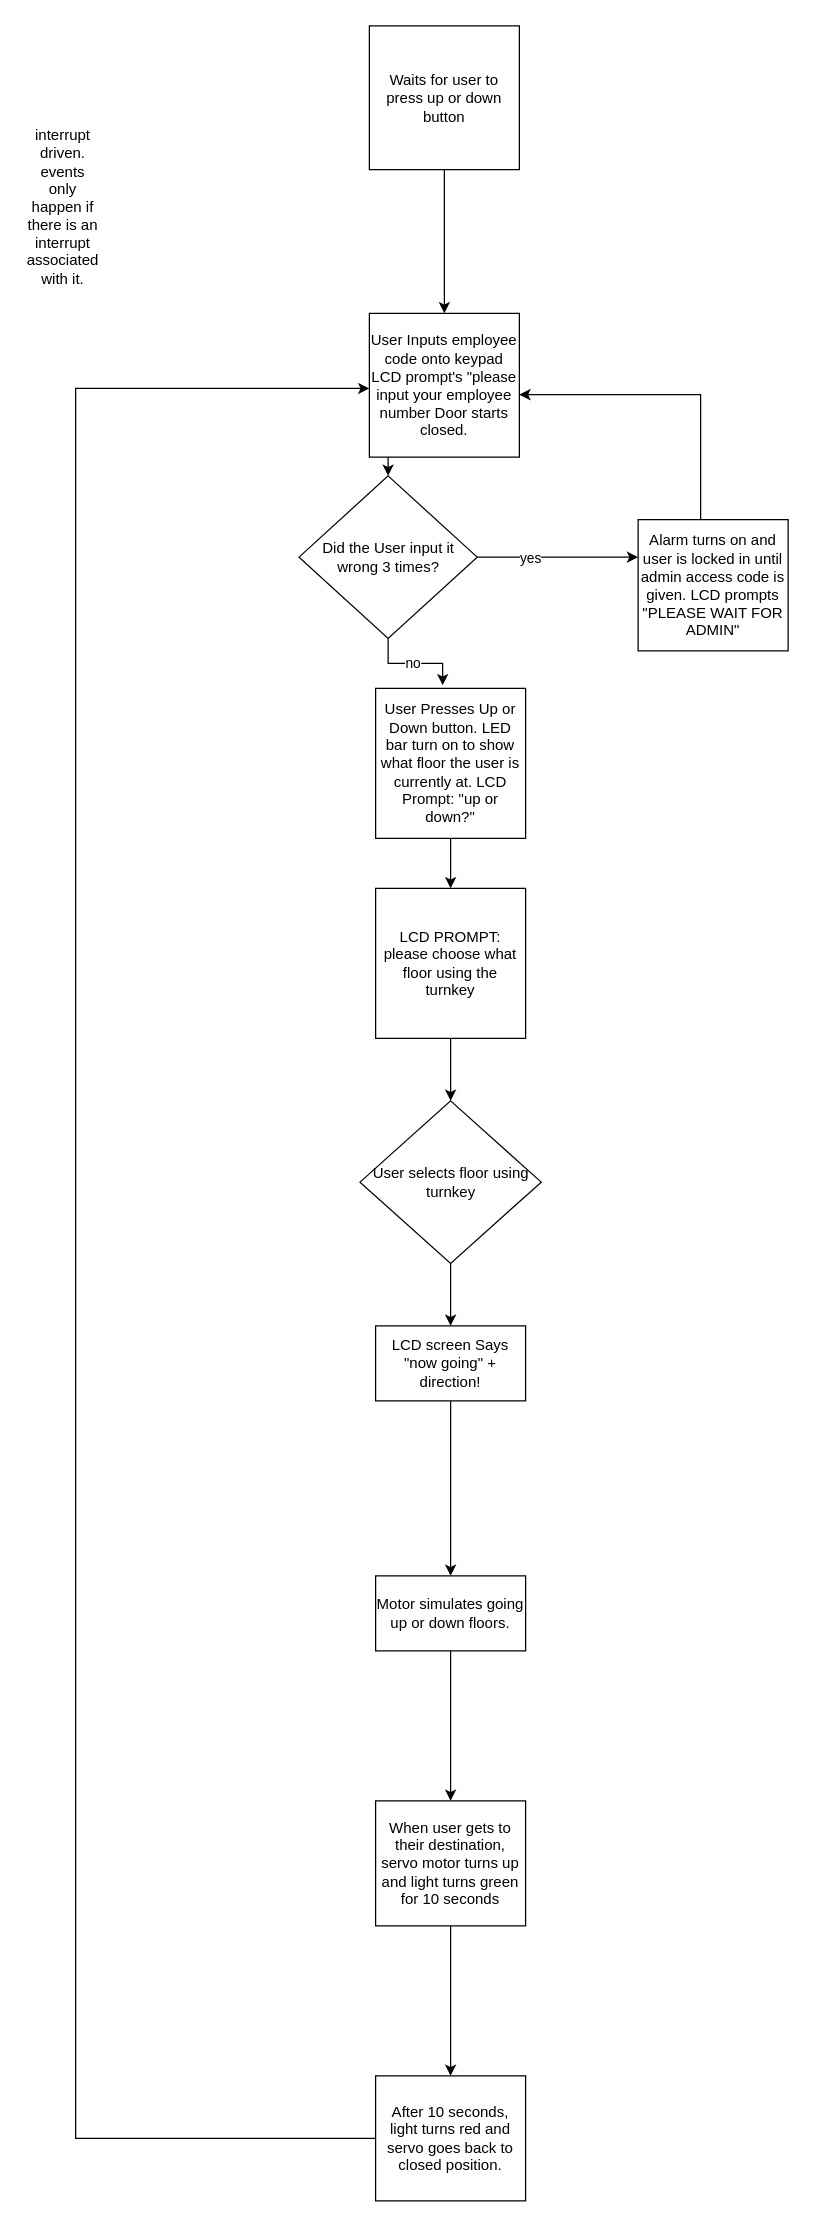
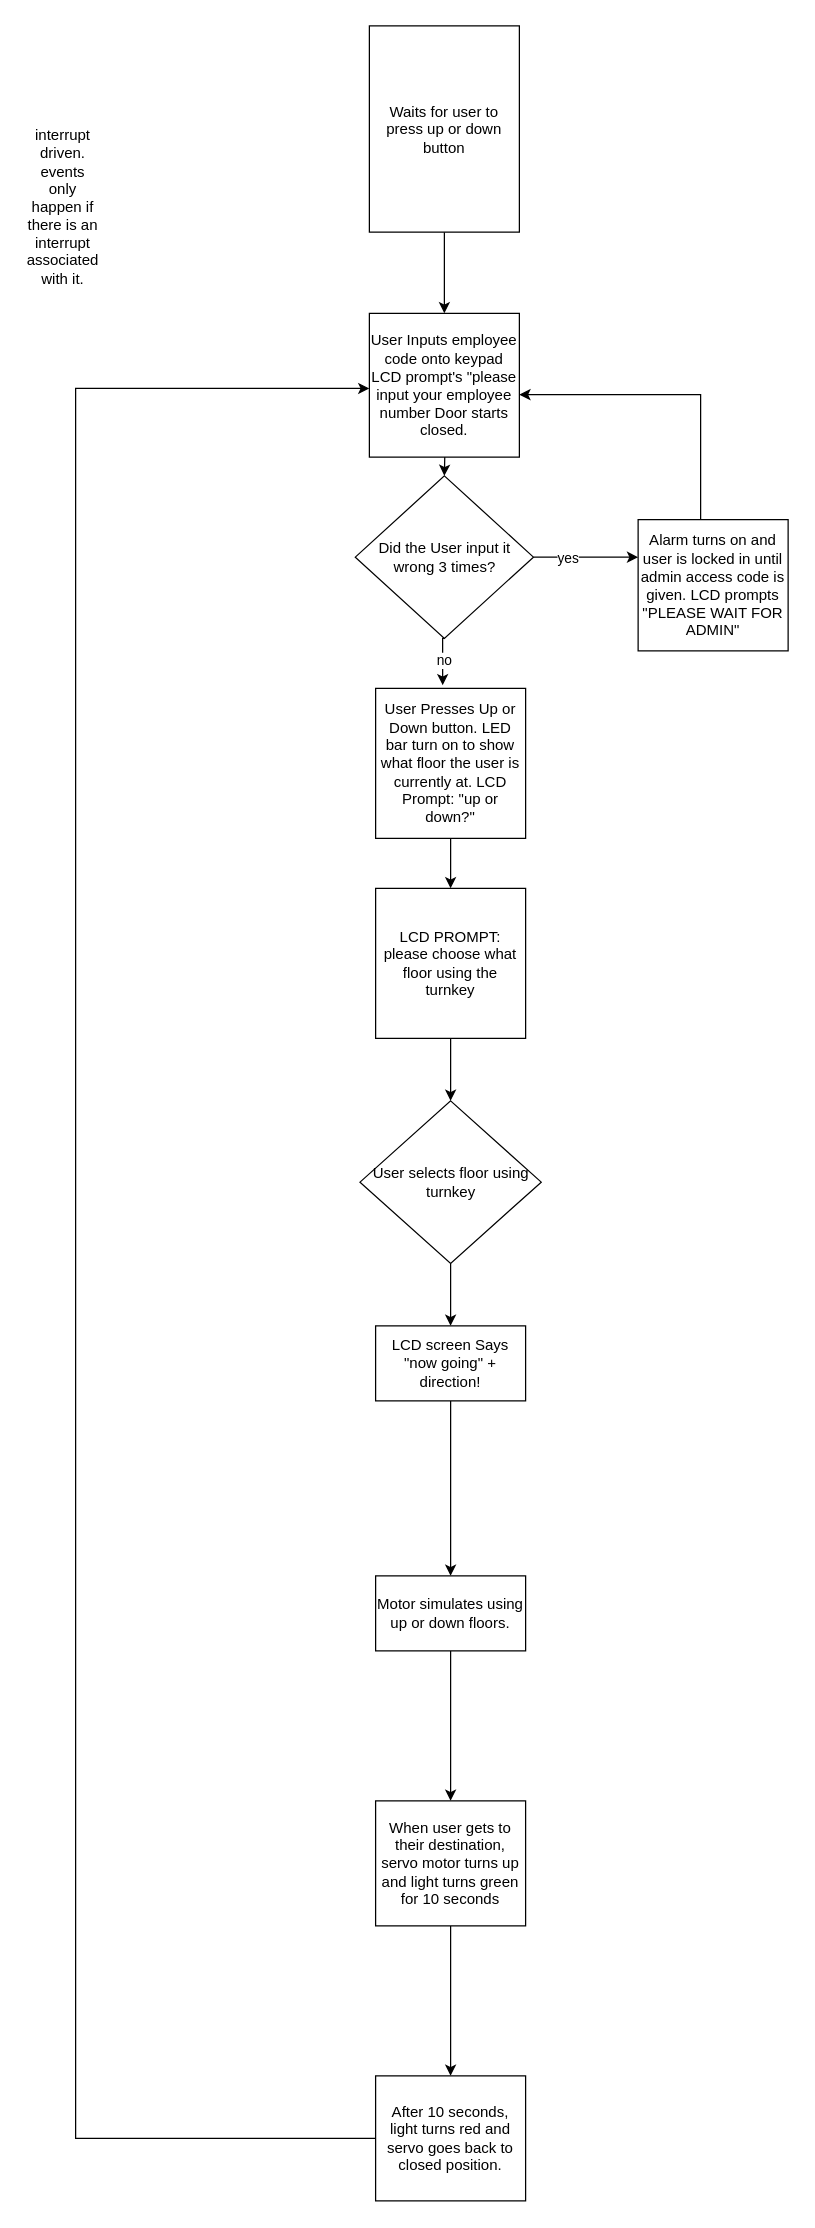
- <mxCell id="27" value="Waits for user to press up or down button" style="rounded=0;whiteSpace=wrap;html=1;" vertex="1" parent="1"><mxGeometry x="295" y="20" width="120" height="115" as="geometry" /></mxCell>
+ <mxCell id="27" value="Waits for user to press up or down button" style="rounded=0;whiteSpace=wrap;html=1;" vertex="1" parent="1"><mxGeometry x="295" y="20" width="120" height="165" as="geometry" /></mxCell>
- <mxCell id="8" value="Did the User input it wrong 3 times?" style="rhombus;whiteSpace=wrap;html=1;" parent="1" vertex="1"><mxGeometry x="238.75" y="380" width="142.5" height="130" as="geometry" /></mxCell>
+ <mxCell id="8" value="Did the User input it wrong 3 times?" style="rhombus;whiteSpace=wrap;html=1;" parent="1" vertex="1"><mxGeometry x="283.75" y="380" width="142.5" height="130" as="geometry" /></mxCell>
- <mxCell id="21" value="Motor simulates going up or down floors." style="rounded=0;whiteSpace=wrap;html=1;" parent="1" vertex="1"><mxGeometry x="300" y="1260" width="120" height="60" as="geometry" /></mxCell>
+ <mxCell id="21" value="Motor simulates using up or down floors." style="rounded=0;whiteSpace=wrap;html=1;" parent="1" vertex="1"><mxGeometry x="300" y="1260" width="120" height="60" as="geometry" /></mxCell>
